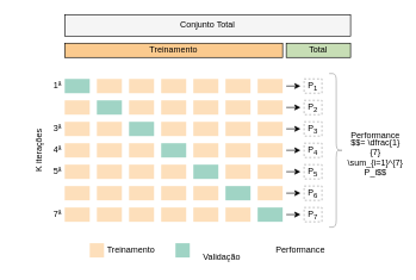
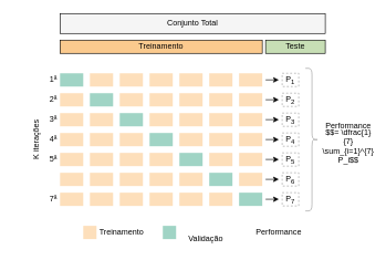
- <mxCell id="4" value="Total" style="rounded=0;whiteSpace=wrap;html=1;fillColor=#90be6d;fillOpacity=50;" parent="1" vertex="1"><mxGeometry x="400" y="60" width="90" height="20" as="geometry" /></mxCell>
+ <mxCell id="4" value="Teste" style="rounded=0;whiteSpace=wrap;html=1;fillColor=#90be6d;fillOpacity=50;" parent="1" vertex="1"><mxGeometry x="400" y="60" width="90" height="20" as="geometry" /></mxCell>
+ <mxCell id="59" value="2ª" style="text;html=1;strokeColor=none;fillColor=none;align=center;verticalAlign=middle;whiteSpace=wrap;rounded=0;" parent="1" vertex="1"><mxGeometry x="70" y="140" width="20" height="20" as="geometry" /></mxCell>
